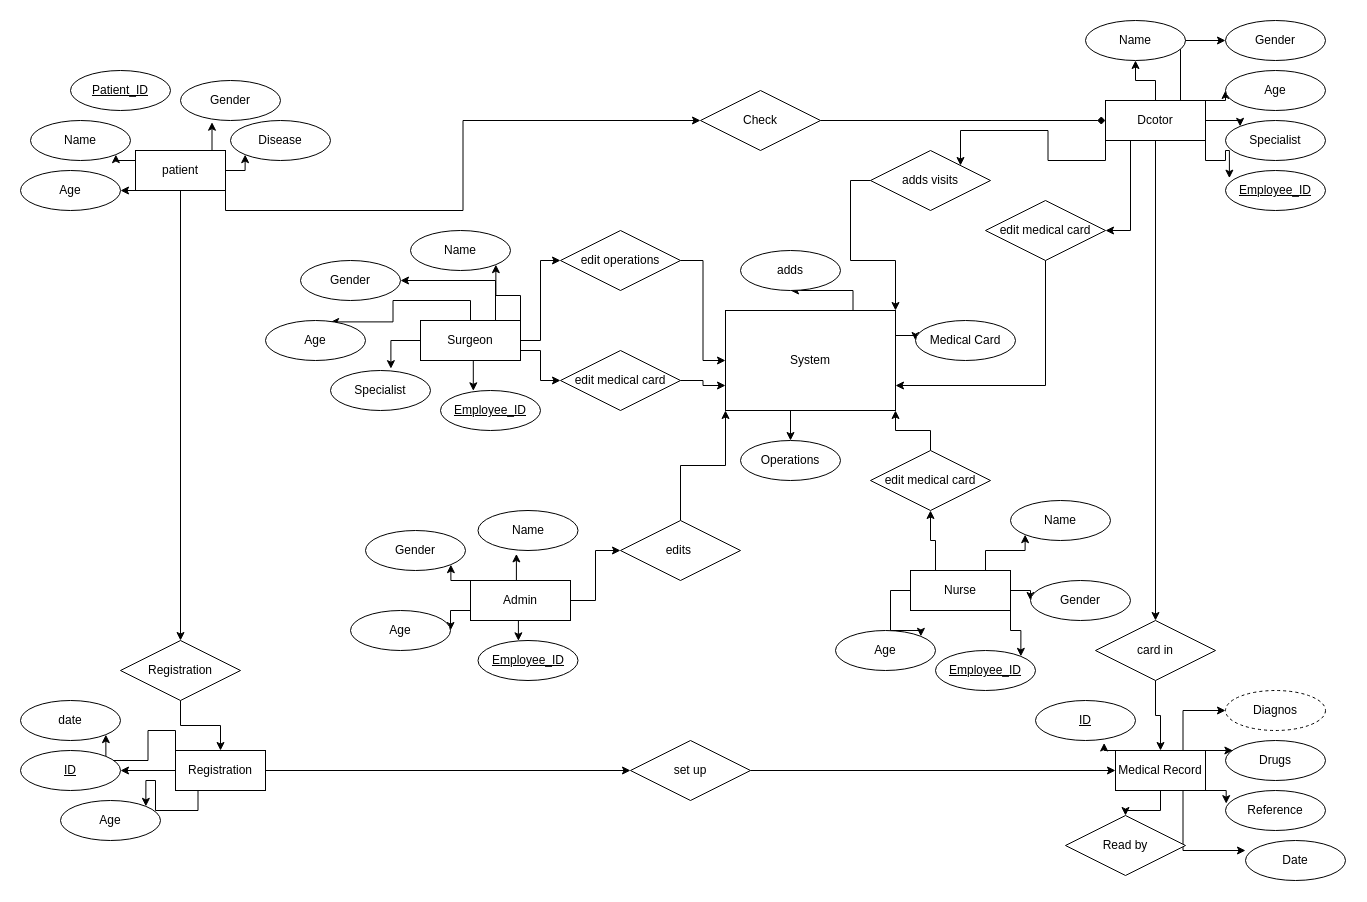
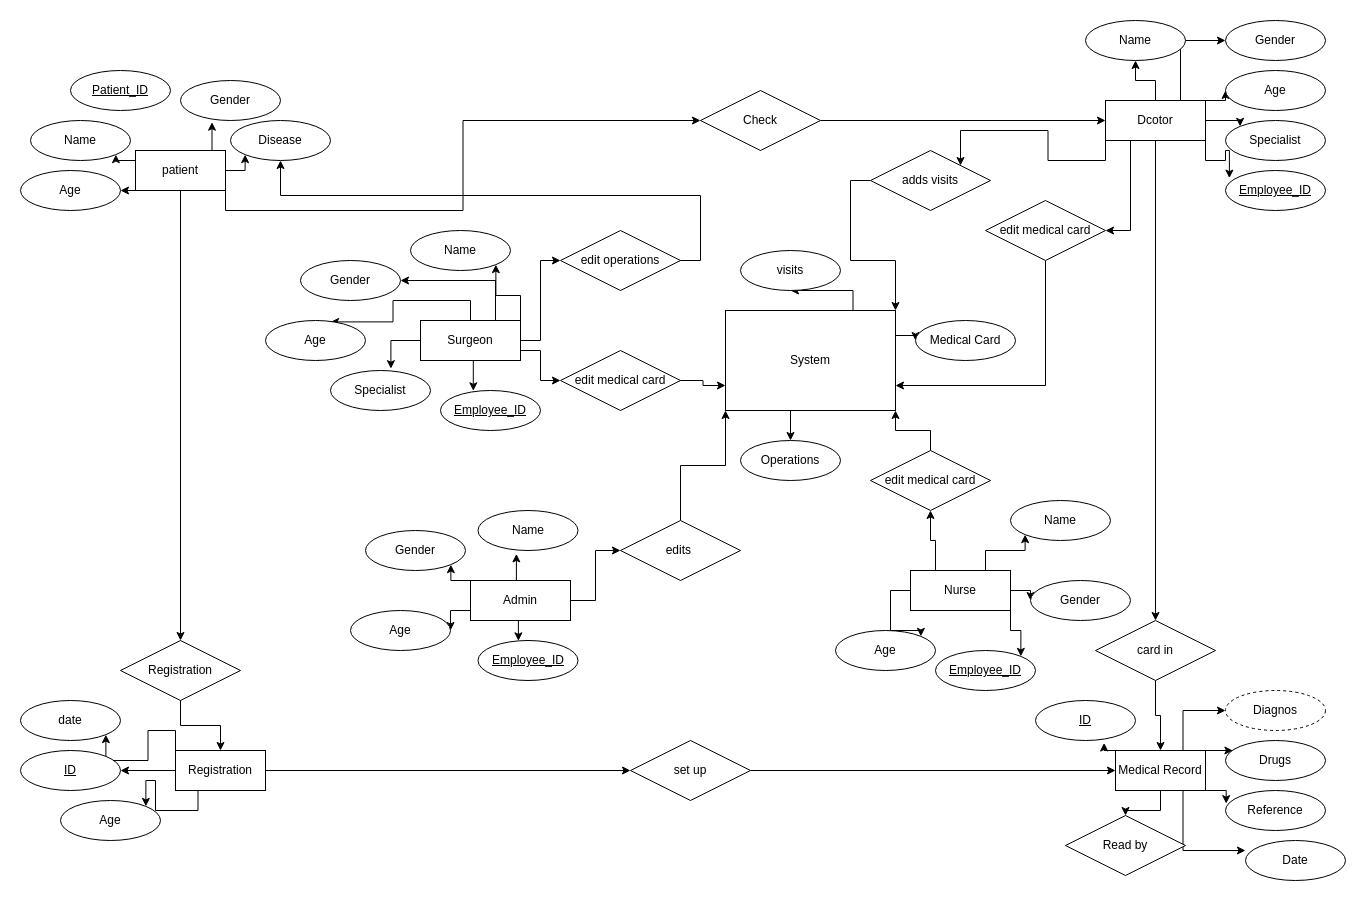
- <mxCell id="14" style="edgeStyle=orthogonalEdgeStyle;rounded=0;orthogonalLoop=1;jettySize=auto;html=1;exitX=1;exitY=0.5;exitDx=0;exitDy=0;entryX=0;entryY=0.5;entryDx=0;entryDy=0;fontFamily=Helvetica;endArrow=diamond;" edge="1" parent="1" source="15" target="24"><mxGeometry relative="1" as="geometry" /></mxCell>
+ <mxCell id="14" style="edgeStyle=orthogonalEdgeStyle;rounded=0;orthogonalLoop=1;jettySize=auto;html=1;exitX=1;exitY=0.5;exitDx=0;exitDy=0;entryX=0;entryY=0.5;entryDx=0;entryDy=0;fontFamily=Helvetica;" edge="1" parent="1" source="15" target="24"><mxGeometry relative="1" as="geometry" /></mxCell>
- <mxCell id="81" value="adds" style="ellipse;whiteSpace=wrap;html=1;align=center;fontFamily=Helvetica;" vertex="1" parent="1"><mxGeometry x="740" y="250" width="100" height="40" as="geometry" /></mxCell>
+ <mxCell id="81" value="visits" style="ellipse;whiteSpace=wrap;html=1;align=center;fontFamily=Helvetica;" vertex="1" parent="1"><mxGeometry x="740" y="250" width="100" height="40" as="geometry" /></mxCell>
- <mxCell id="90" style="edgeStyle=orthogonalEdgeStyle;rounded=0;orthogonalLoop=1;jettySize=auto;html=1;exitX=1;exitY=0.5;exitDx=0;exitDy=0;entryX=0;entryY=0.5;entryDx=0;entryDy=0;fontFamily=Helvetica;" edge="1" parent="1" source="91" target="60"><mxGeometry relative="1" as="geometry" /></mxCell>
+ <mxCell id="90" style="edgeStyle=orthogonalEdgeStyle;rounded=0;orthogonalLoop=1;jettySize=auto;html=1;exitX=1;exitY=0.5;exitDx=0;exitDy=0;fontFamily=Helvetica;" edge="1" parent="1" source="91" target="13"><mxGeometry relative="1" as="geometry" /></mxCell>
